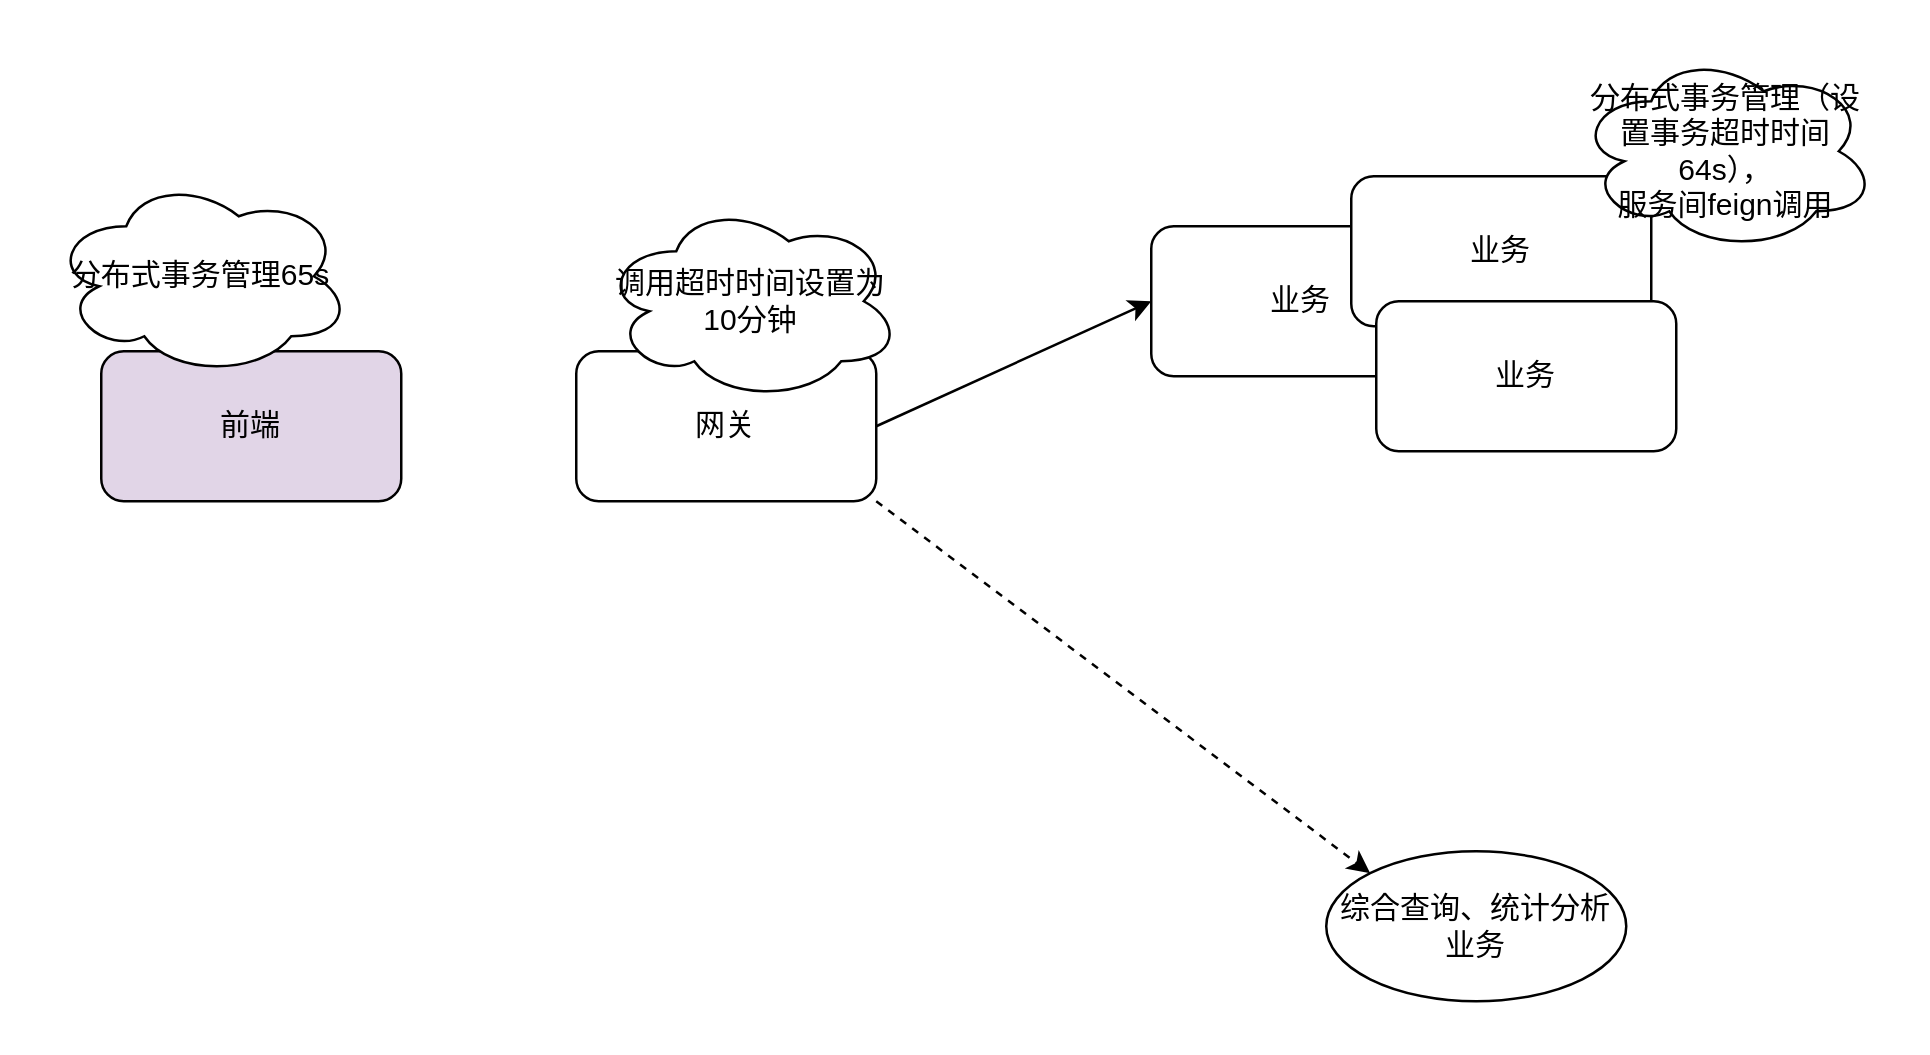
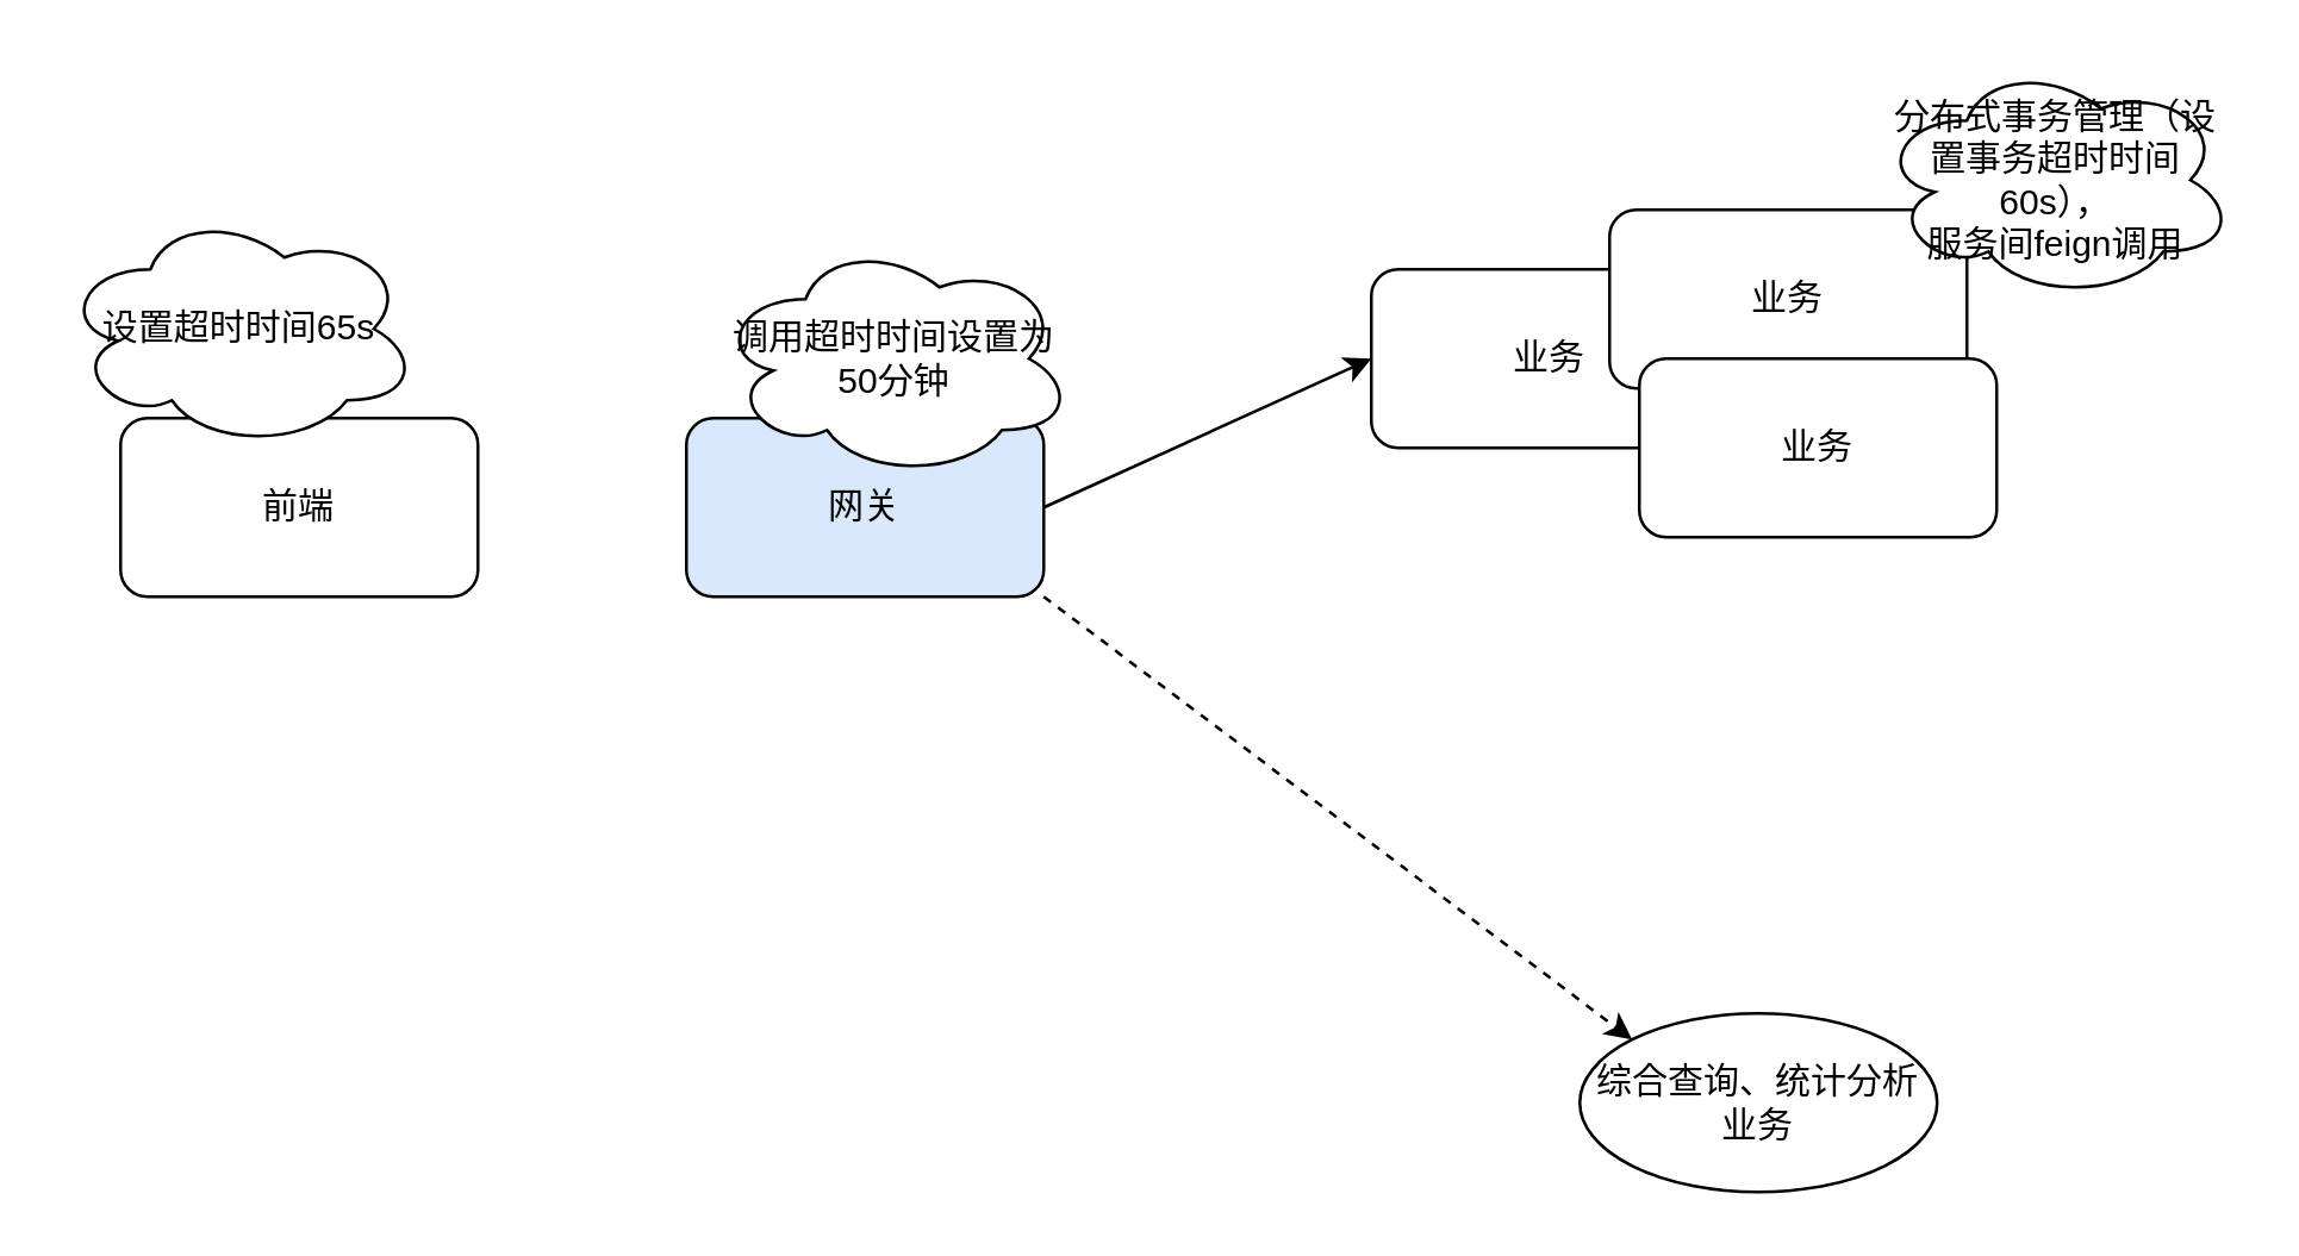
- <mxCell id="9" value="分布式事务管理（设置事务超时时间64s），&lt;br&gt;服务间feign调用" style="ellipse;shape=cloud;whiteSpace=wrap;html=1;" vertex="1" parent="1"><mxGeometry x="630" y="20" width="120" height="80" as="geometry" /></mxCell>
+ <mxCell id="9" value="分布式事务管理（设置事务超时时间60s），&lt;br&gt;服务间feign调用" style="ellipse;shape=cloud;whiteSpace=wrap;html=1;" vertex="1" parent="1"><mxGeometry x="630" y="20" width="120" height="80" as="geometry" /></mxCell>
- <mxCell id="12" value="分布式事务管理65s" style="ellipse;shape=cloud;whiteSpace=wrap;html=1;" vertex="1" parent="1"><mxGeometry x="20" y="70" width="120" height="80" as="geometry" /></mxCell>
+ <mxCell id="12" value="设置超时时间65s" style="ellipse;shape=cloud;whiteSpace=wrap;html=1;" vertex="1" parent="1"><mxGeometry x="20" y="70" width="120" height="80" as="geometry" /></mxCell>
- <mxCell id="11" value="调用超时时间设置为10分钟" style="ellipse;shape=cloud;whiteSpace=wrap;html=1;" vertex="1" parent="1"><mxGeometry x="240" y="80" width="120" height="80" as="geometry" /></mxCell>
+ <mxCell id="11" value="调用超时时间设置为50分钟" style="ellipse;shape=cloud;whiteSpace=wrap;html=1;" vertex="1" parent="1"><mxGeometry x="240" y="80" width="120" height="80" as="geometry" /></mxCell>
- <mxCell id="2" value="前端" style="rounded=1;whiteSpace=wrap;html=1;fillColor=#e1d5e7;" vertex="1" parent="1"><mxGeometry x="40" y="140" width="120" height="60" as="geometry" /></mxCell>
+ <mxCell id="2" value="前端" style="rounded=1;whiteSpace=wrap;html=1;" vertex="1" parent="1"><mxGeometry x="40" y="140" width="120" height="60" as="geometry" /></mxCell>
- <mxCell id="5" value="网关" style="rounded=1;whiteSpace=wrap;html=1;" vertex="1" parent="1"><mxGeometry x="230" y="140" width="120" height="60" as="geometry" /></mxCell>
+ <mxCell id="5" value="网关" style="rounded=1;whiteSpace=wrap;html=1;fillColor=#dae8fc;" vertex="1" parent="1"><mxGeometry x="230" y="140" width="120" height="60" as="geometry" /></mxCell>
